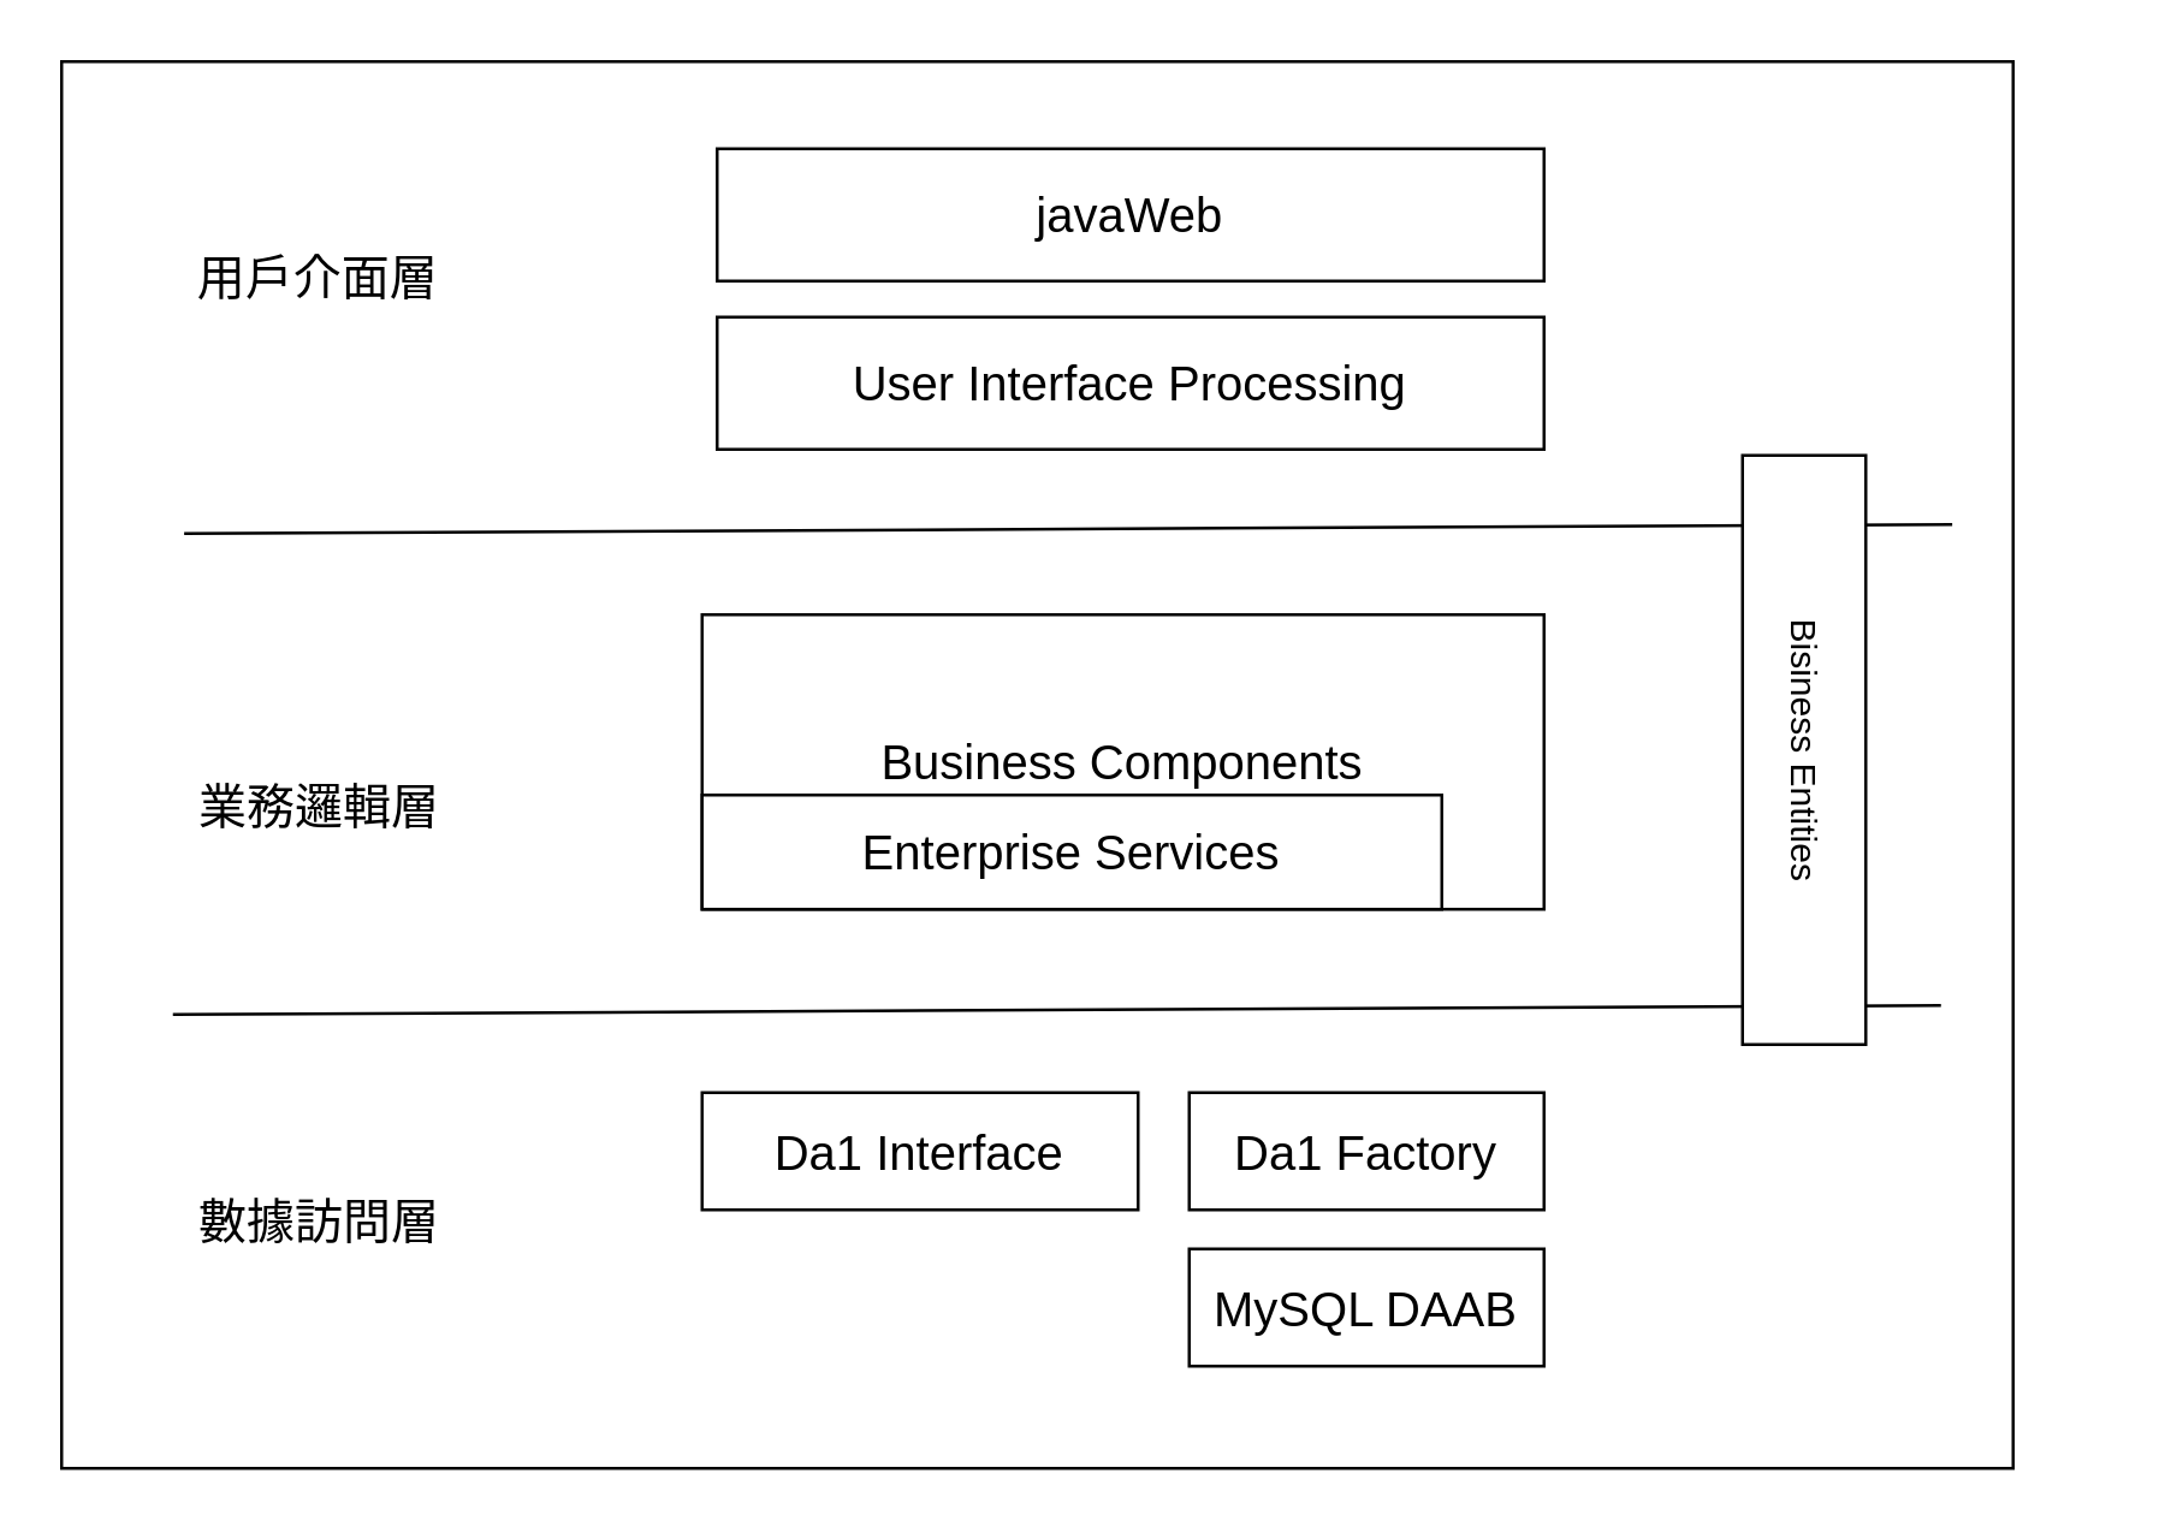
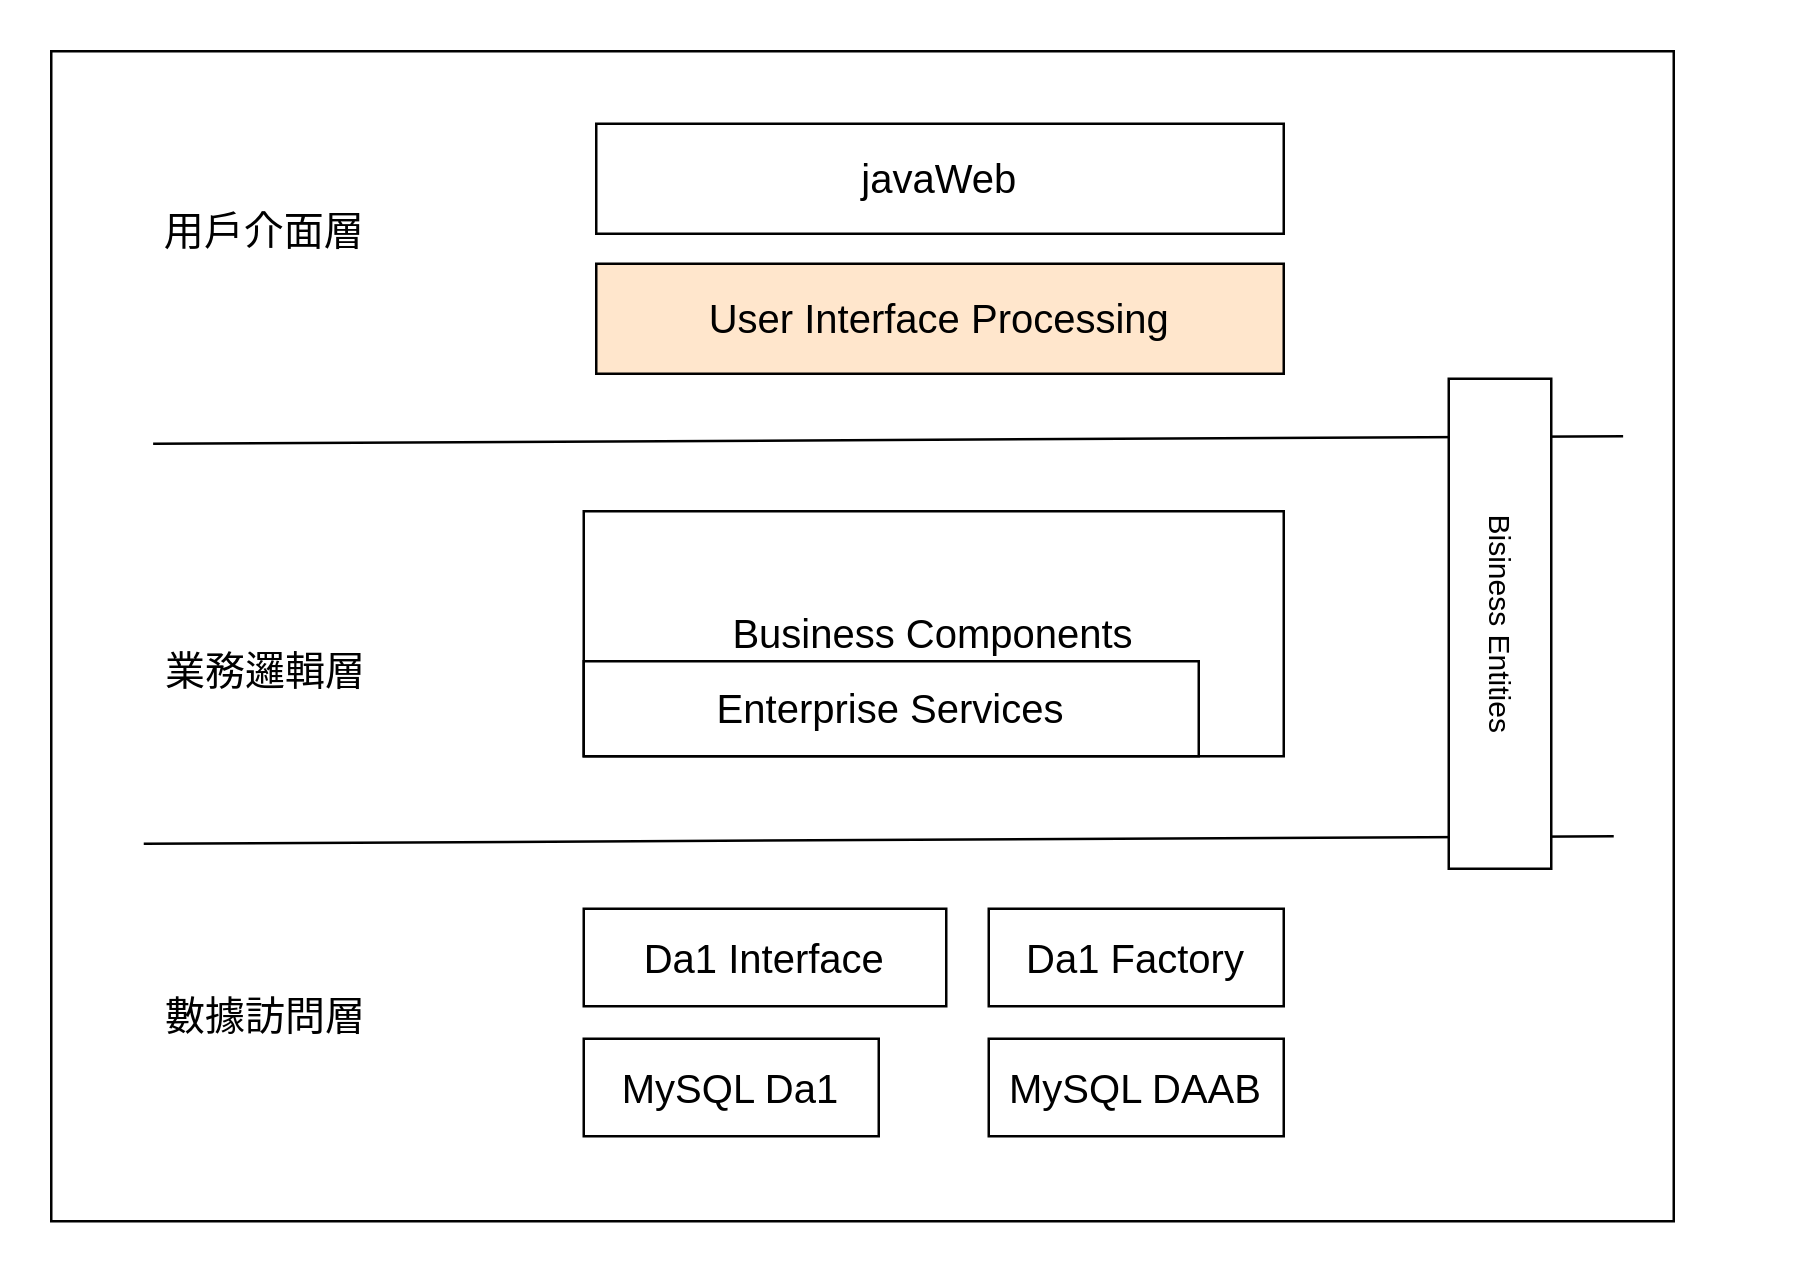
- <mxCell id="5" value="User Interface Processing" style="rounded=0;whiteSpace=wrap;html=1;fontSize=16;" vertex="1" parent="1"><mxGeometry x="238" y="105" width="275" height="44" as="geometry" /></mxCell>
+ <mxCell id="5" value="User Interface Processing" style="rounded=0;whiteSpace=wrap;html=1;fontSize=16;fillColor=#ffe6cc;" vertex="1" parent="1"><mxGeometry x="238" y="105" width="275" height="44" as="geometry" /></mxCell>
+ <mxCell id="14" value="MySQL Da1" style="rounded=0;whiteSpace=wrap;html=1;fontSize=16;" vertex="1" parent="1"><mxGeometry x="233" y="415" width="118" height="39" as="geometry" /></mxCell>
